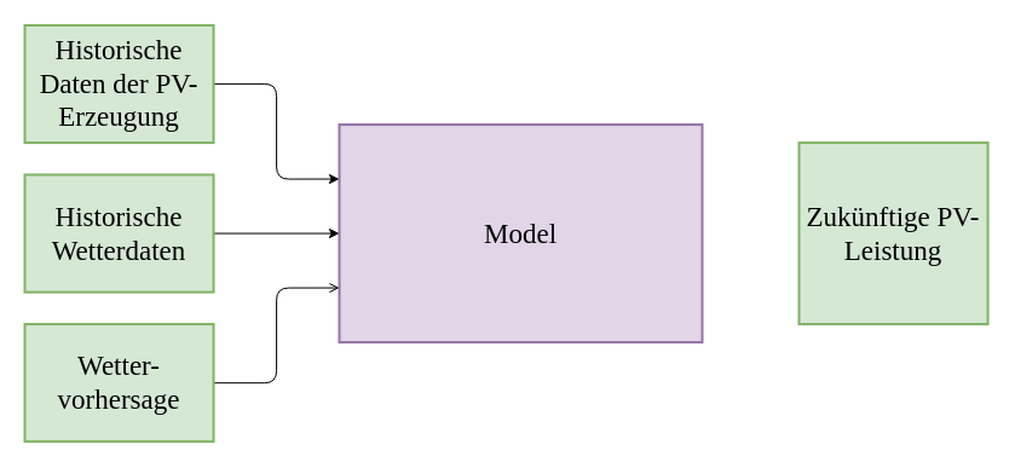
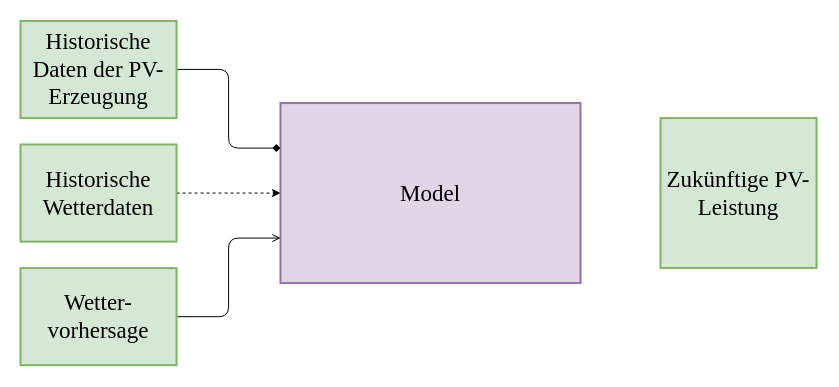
- <mxCell id="4" style="edgeStyle=orthogonalEdgeStyle;html=1;entryX=0;entryY=0.25;entryDx=0;entryDy=0;fontSize=23;" parent="1" source="5" target="2" edge="1"><mxGeometry relative="1" as="geometry" /></mxCell>
+ <mxCell id="4" style="edgeStyle=orthogonalEdgeStyle;html=1;entryX=0;entryY=0.25;entryDx=0;entryDy=0;fontSize=23;endArrow=diamond;" parent="1" source="5" target="2" edge="1"><mxGeometry relative="1" as="geometry" /></mxCell>
- <mxCell id="6" style="edgeStyle=orthogonalEdgeStyle;html=1;exitX=1;exitY=0.5;exitDx=0;exitDy=0;entryX=0;entryY=0.5;entryDx=0;entryDy=0;fontSize=23;" parent="1" source="7" target="2" edge="1"><mxGeometry relative="1" as="geometry" /></mxCell>
+ <mxCell id="6" style="edgeStyle=orthogonalEdgeStyle;html=1;exitX=1;exitY=0.5;exitDx=0;exitDy=0;entryX=0;entryY=0.5;entryDx=0;entryDy=0;fontSize=23;dashed=1;" parent="1" source="7" target="2" edge="1"><mxGeometry relative="1" as="geometry" /></mxCell>
